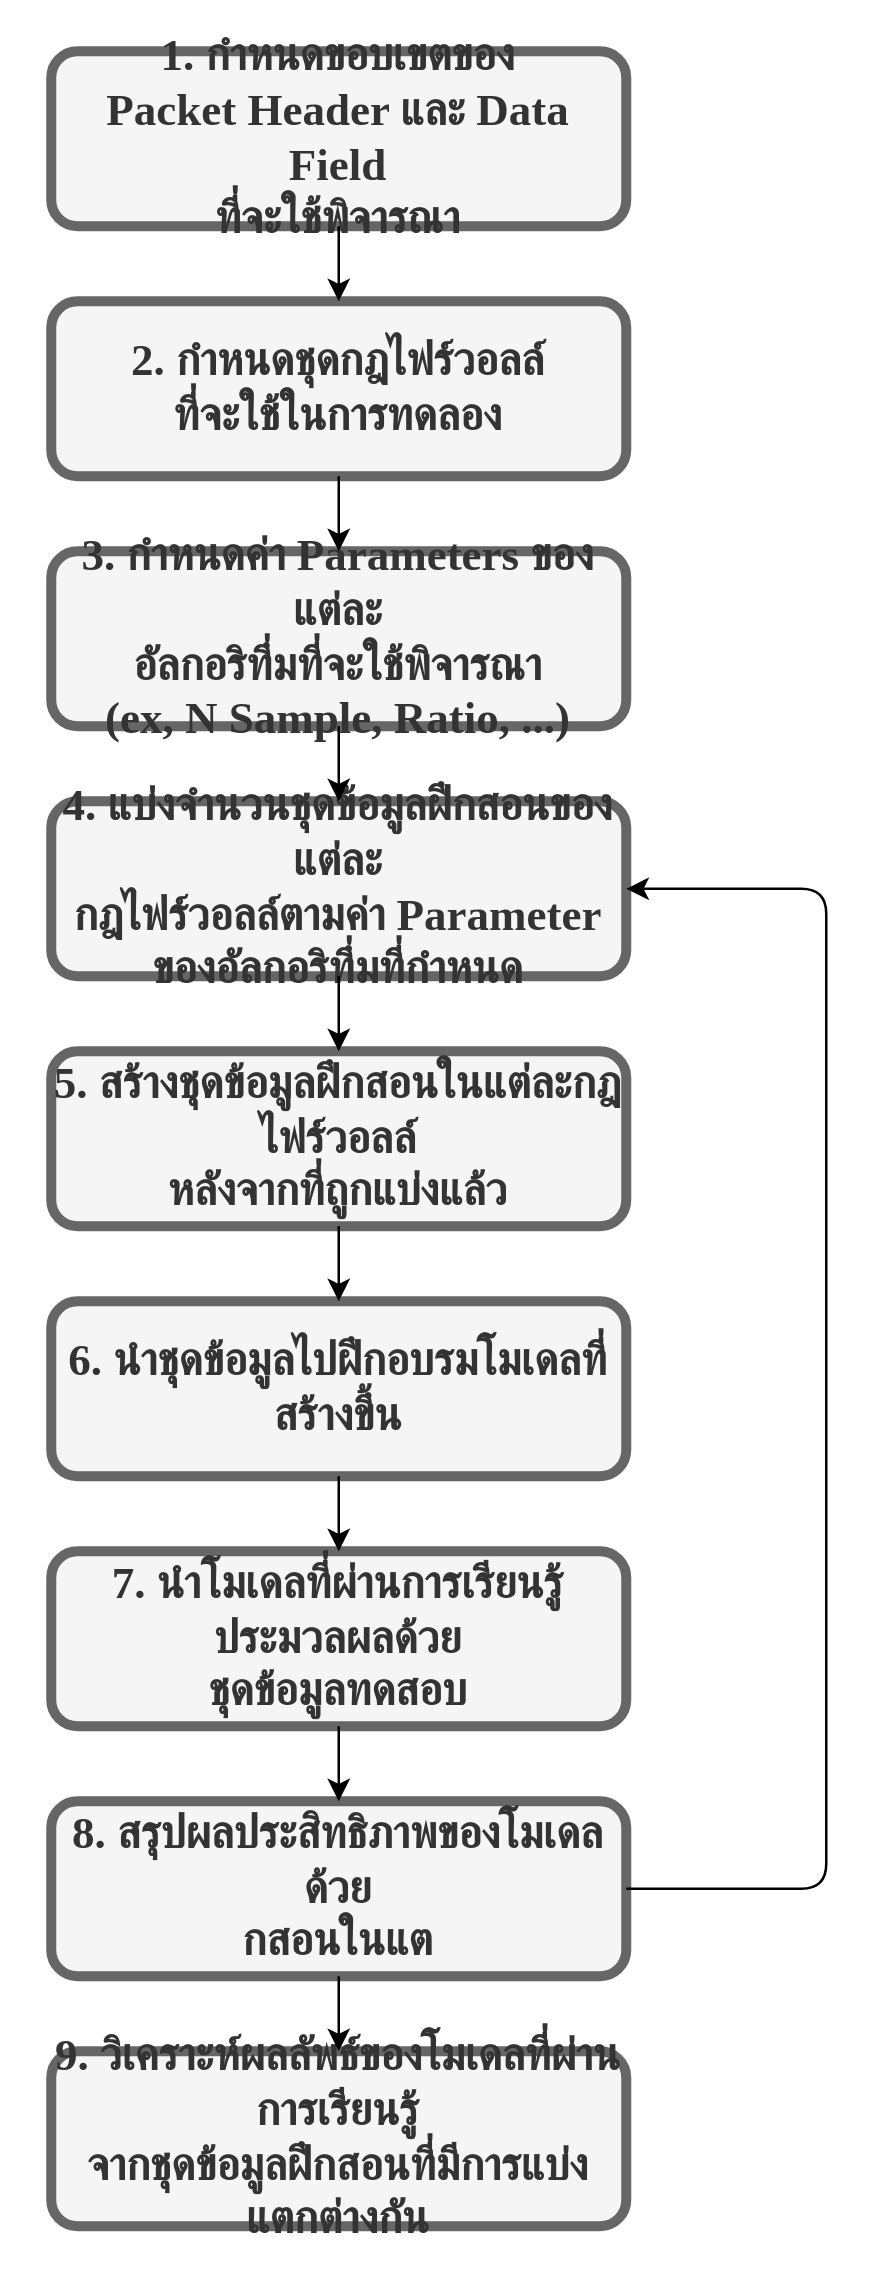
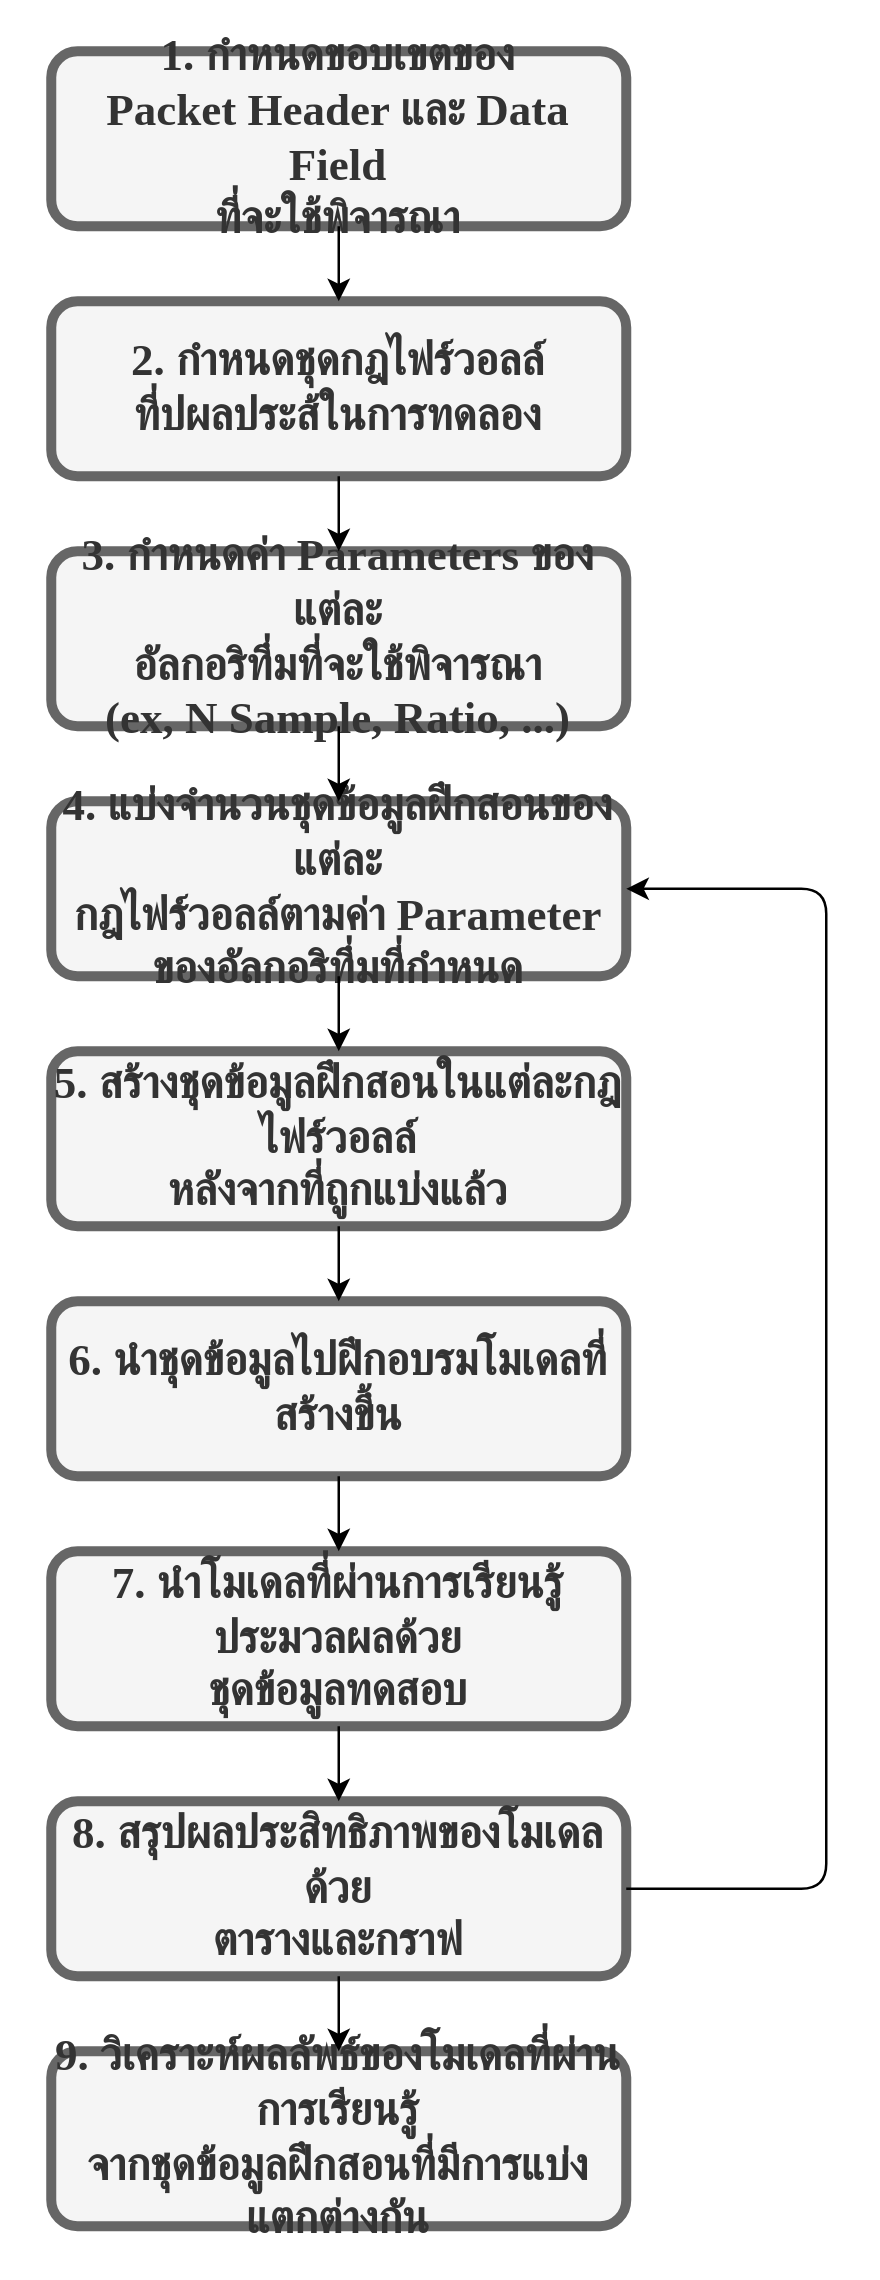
- <mxCell id="3" value="&lt;font face=&quot;Angsana New&quot;&gt;&lt;span style=&quot;font-size: 18px&quot;&gt;&lt;b&gt;2. กำหนดชุดกฎไฟร์วอลล์&lt;br&gt;ที่จะใช้ในการทดลอง&lt;/b&gt;&lt;/span&gt;&lt;/font&gt;" style="rounded=1;whiteSpace=wrap;html=1;shadow=0;glass=0;sketch=0;strokeWidth=4;strokeColor=#666666;perimeterSpacing=0;fillColor=#f5f5f5;fontColor=#333333;" vertex="1" parent="1"><mxGeometry x="20" y="120" width="230" height="70" as="geometry" /></mxCell>
+ <mxCell id="3" value="&lt;font face=&quot;Angsana New&quot;&gt;&lt;span style=&quot;font-size: 18px&quot;&gt;&lt;b&gt;2. กำหนดชุดกฎไฟร์วอลล์&lt;br&gt;ที่ปผลประส้ในการทดลอง&lt;/b&gt;&lt;/span&gt;&lt;/font&gt;" style="rounded=1;whiteSpace=wrap;html=1;shadow=0;glass=0;sketch=0;strokeWidth=4;strokeColor=#666666;perimeterSpacing=0;fillColor=#f5f5f5;fontColor=#333333;" vertex="1" parent="1"><mxGeometry x="20" y="120" width="230" height="70" as="geometry" /></mxCell>
- <mxCell id="9" value="&lt;font face=&quot;Angsana New&quot;&gt;&lt;span style=&quot;font-size: 18px&quot;&gt;&lt;b&gt;8. สรุปผลประสิทธิภาพของโมเดลด้วย&lt;br&gt;กสอนในแต&lt;br&gt;&lt;/b&gt;&lt;/span&gt;&lt;/font&gt;" style="rounded=1;whiteSpace=wrap;html=1;shadow=0;glass=0;sketch=0;strokeWidth=4;strokeColor=#666666;perimeterSpacing=0;fillColor=#f5f5f5;fontColor=#333333;" vertex="1" parent="1"><mxGeometry x="20" y="720" width="230" height="70" as="geometry" /></mxCell>
+ <mxCell id="9" value="&lt;font face=&quot;Angsana New&quot;&gt;&lt;span style=&quot;font-size: 18px&quot;&gt;&lt;b&gt;8. สรุปผลประสิทธิภาพของโมเดลด้วย&lt;br&gt;ตารางและกราฟ&lt;br&gt;&lt;/b&gt;&lt;/span&gt;&lt;/font&gt;" style="rounded=1;whiteSpace=wrap;html=1;shadow=0;glass=0;sketch=0;strokeWidth=4;strokeColor=#666666;perimeterSpacing=0;fillColor=#f5f5f5;fontColor=#333333;" vertex="1" parent="1"><mxGeometry x="20" y="720" width="230" height="70" as="geometry" /></mxCell>
